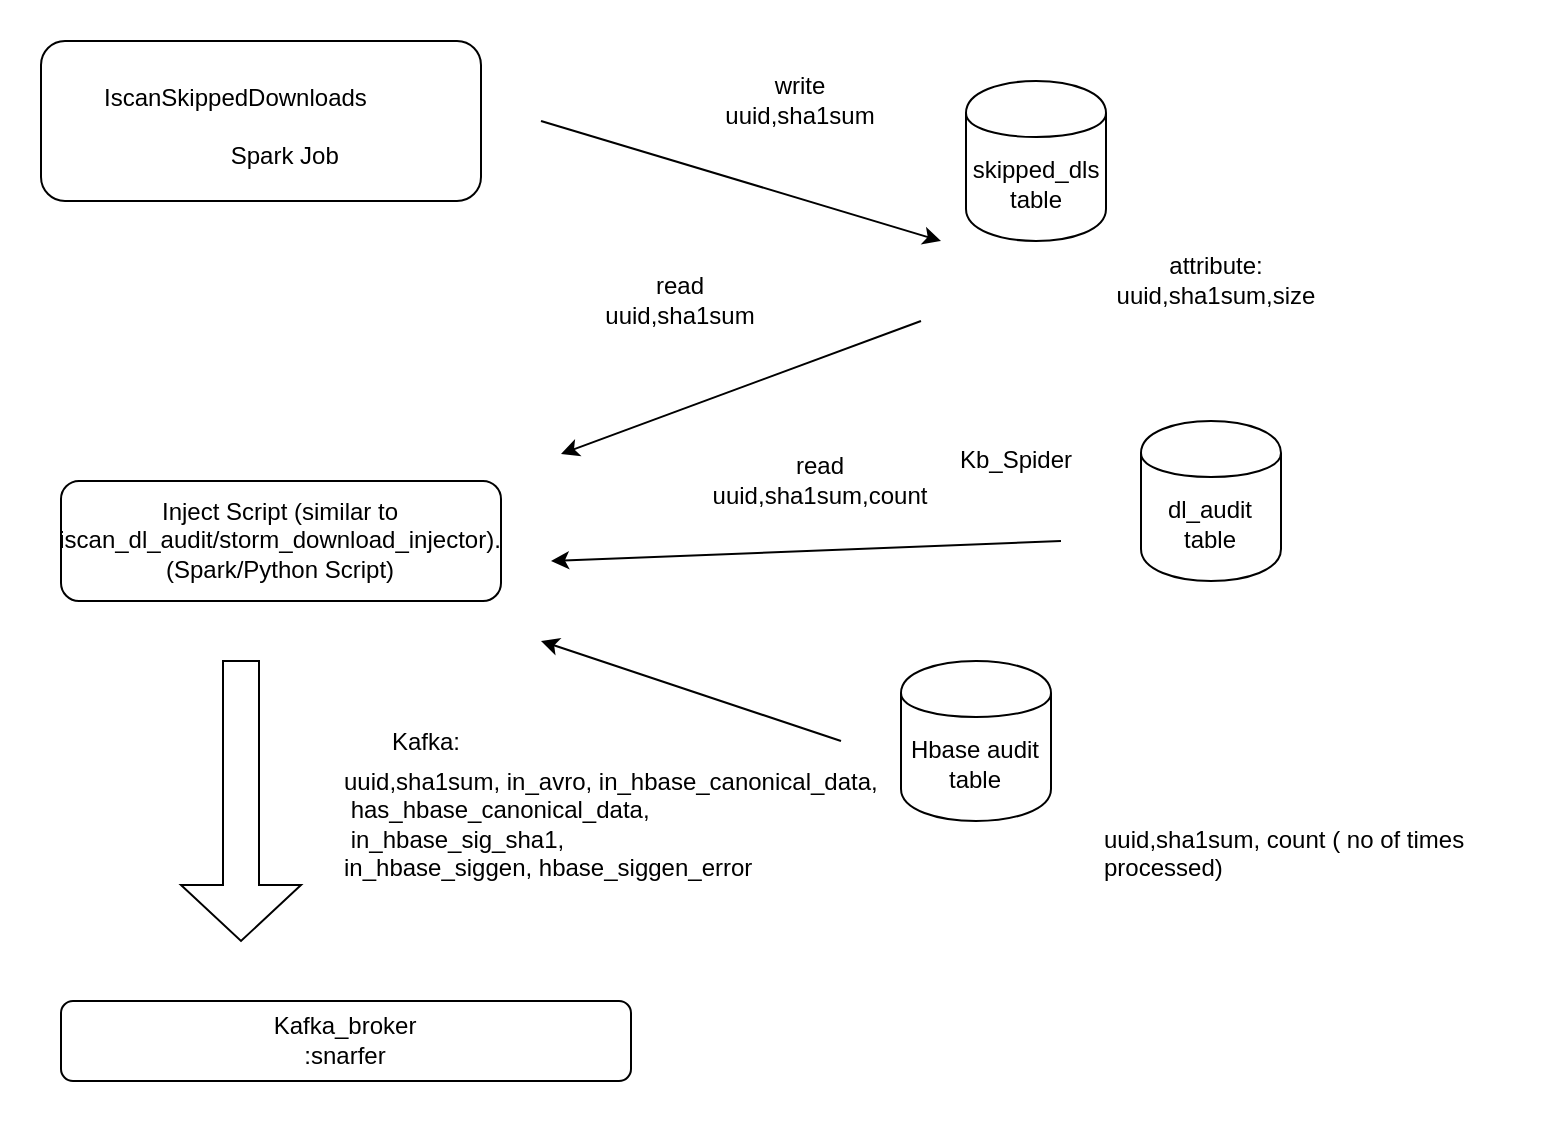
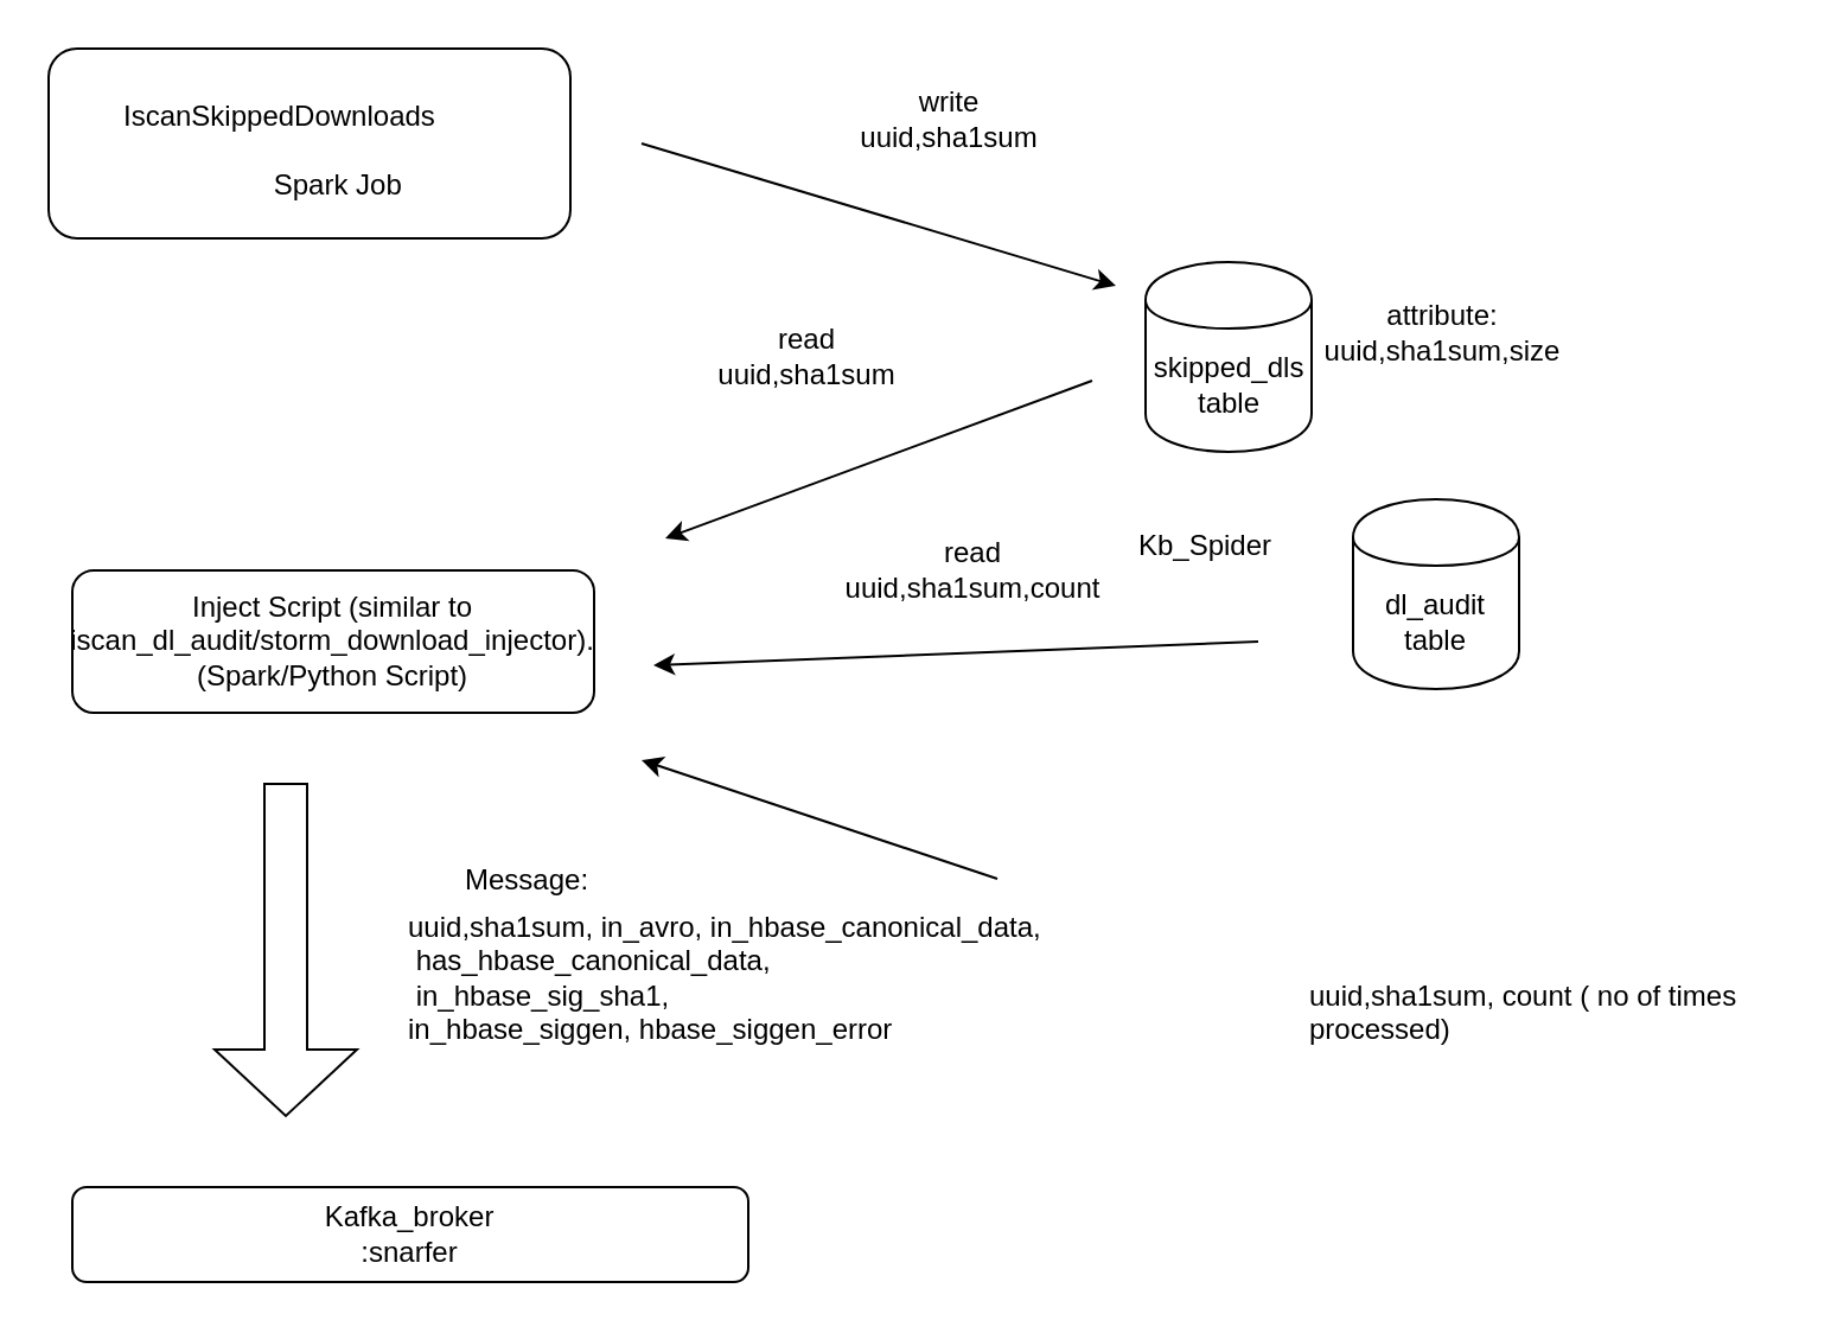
- <mxCell id="3" value="skipped_dls table" style="shape=cylinder;whiteSpace=wrap;html=1;boundedLbl=1;backgroundOutline=1;" vertex="1" parent="1"><mxGeometry x="482.5" y="40" width="70" height="80" as="geometry" /></mxCell>
+ <mxCell id="3" value="skipped_dls table" style="shape=cylinder;whiteSpace=wrap;html=1;boundedLbl=1;backgroundOutline=1;" vertex="1" parent="1"><mxGeometry x="482.5" y="110" width="70" height="80" as="geometry" /></mxCell>
- <mxCell id="10" value="Hbase audit table" style="shape=cylinder;whiteSpace=wrap;html=1;boundedLbl=1;backgroundOutline=1;" vertex="1" parent="1"><mxGeometry x="450" y="330" width="75" height="80" as="geometry" /></mxCell>
- <mxCell id="20" value="Kafka:" style="text;html=1;resizable=0;points=[];autosize=1;align=left;verticalAlign=top;spacingTop=-4;" vertex="1" parent="1"><mxGeometry x="194" y="361" width="70" height="20" as="geometry" /></mxCell>
+ <mxCell id="20" value="Message:" style="text;html=1;resizable=0;points=[];autosize=1;align=left;verticalAlign=top;spacingTop=-4;" vertex="1" parent="1"><mxGeometry x="194" y="361" width="70" height="20" as="geometry" /></mxCell>
